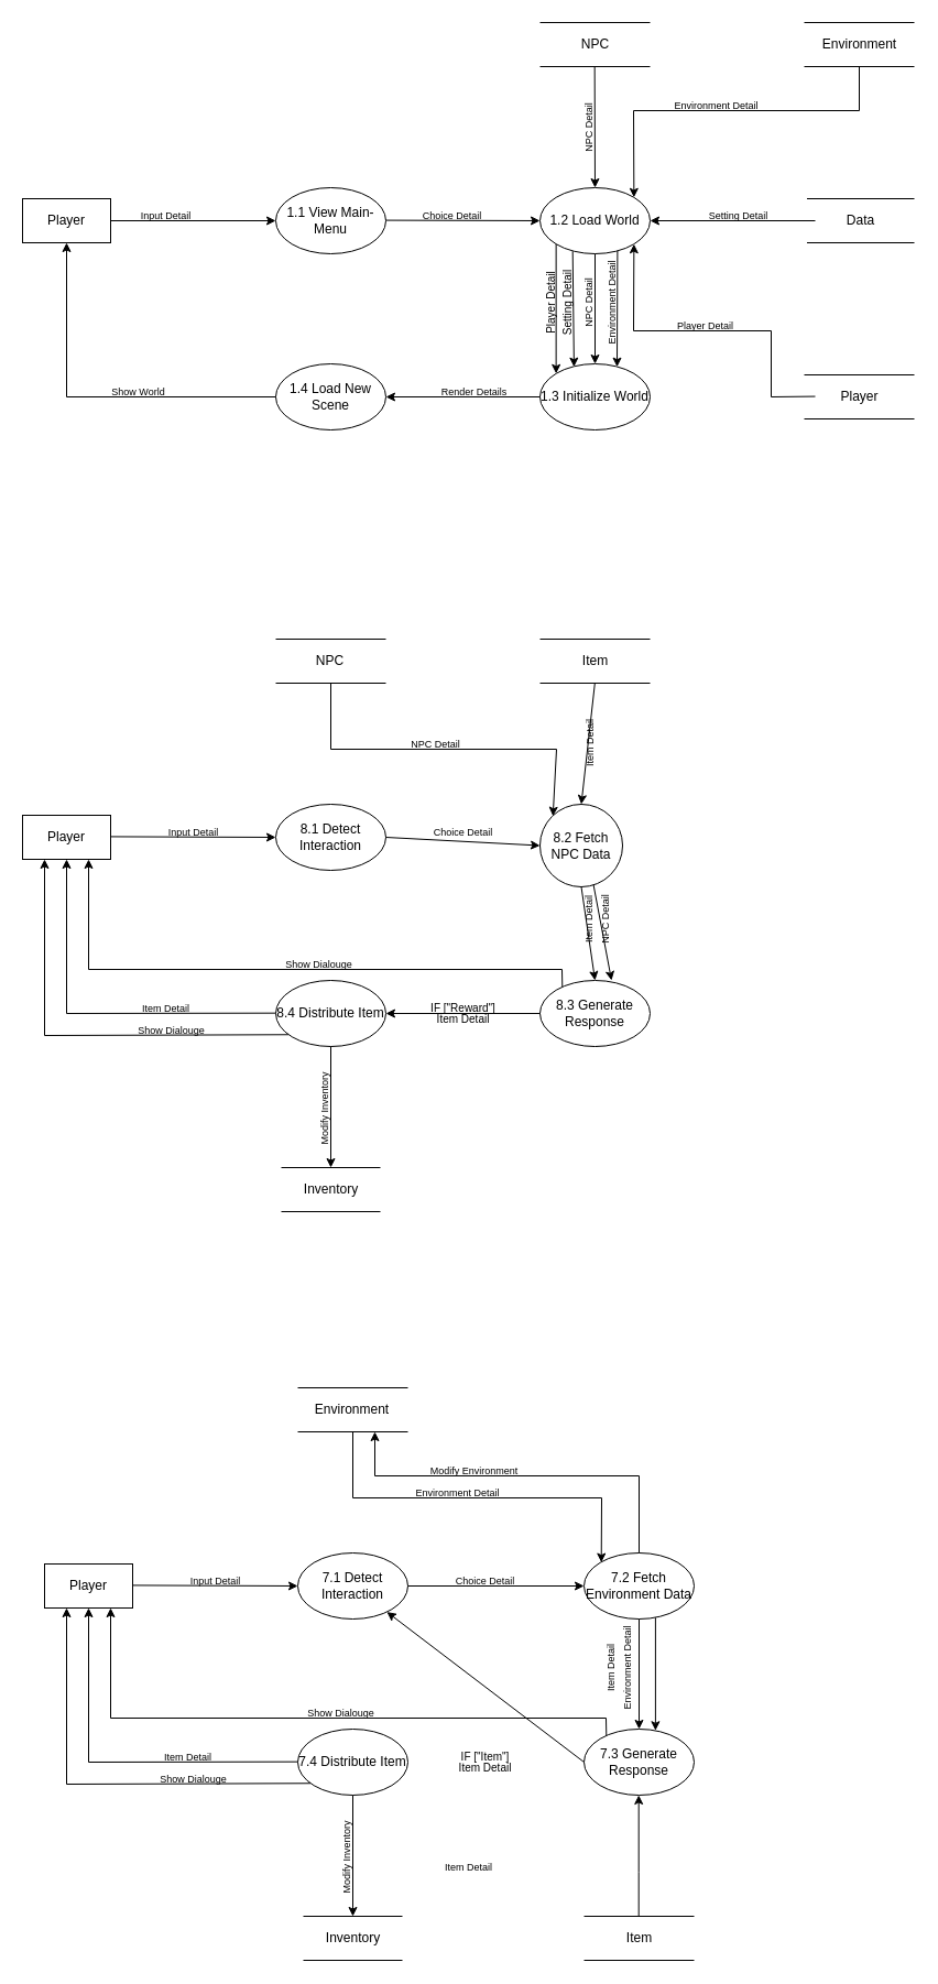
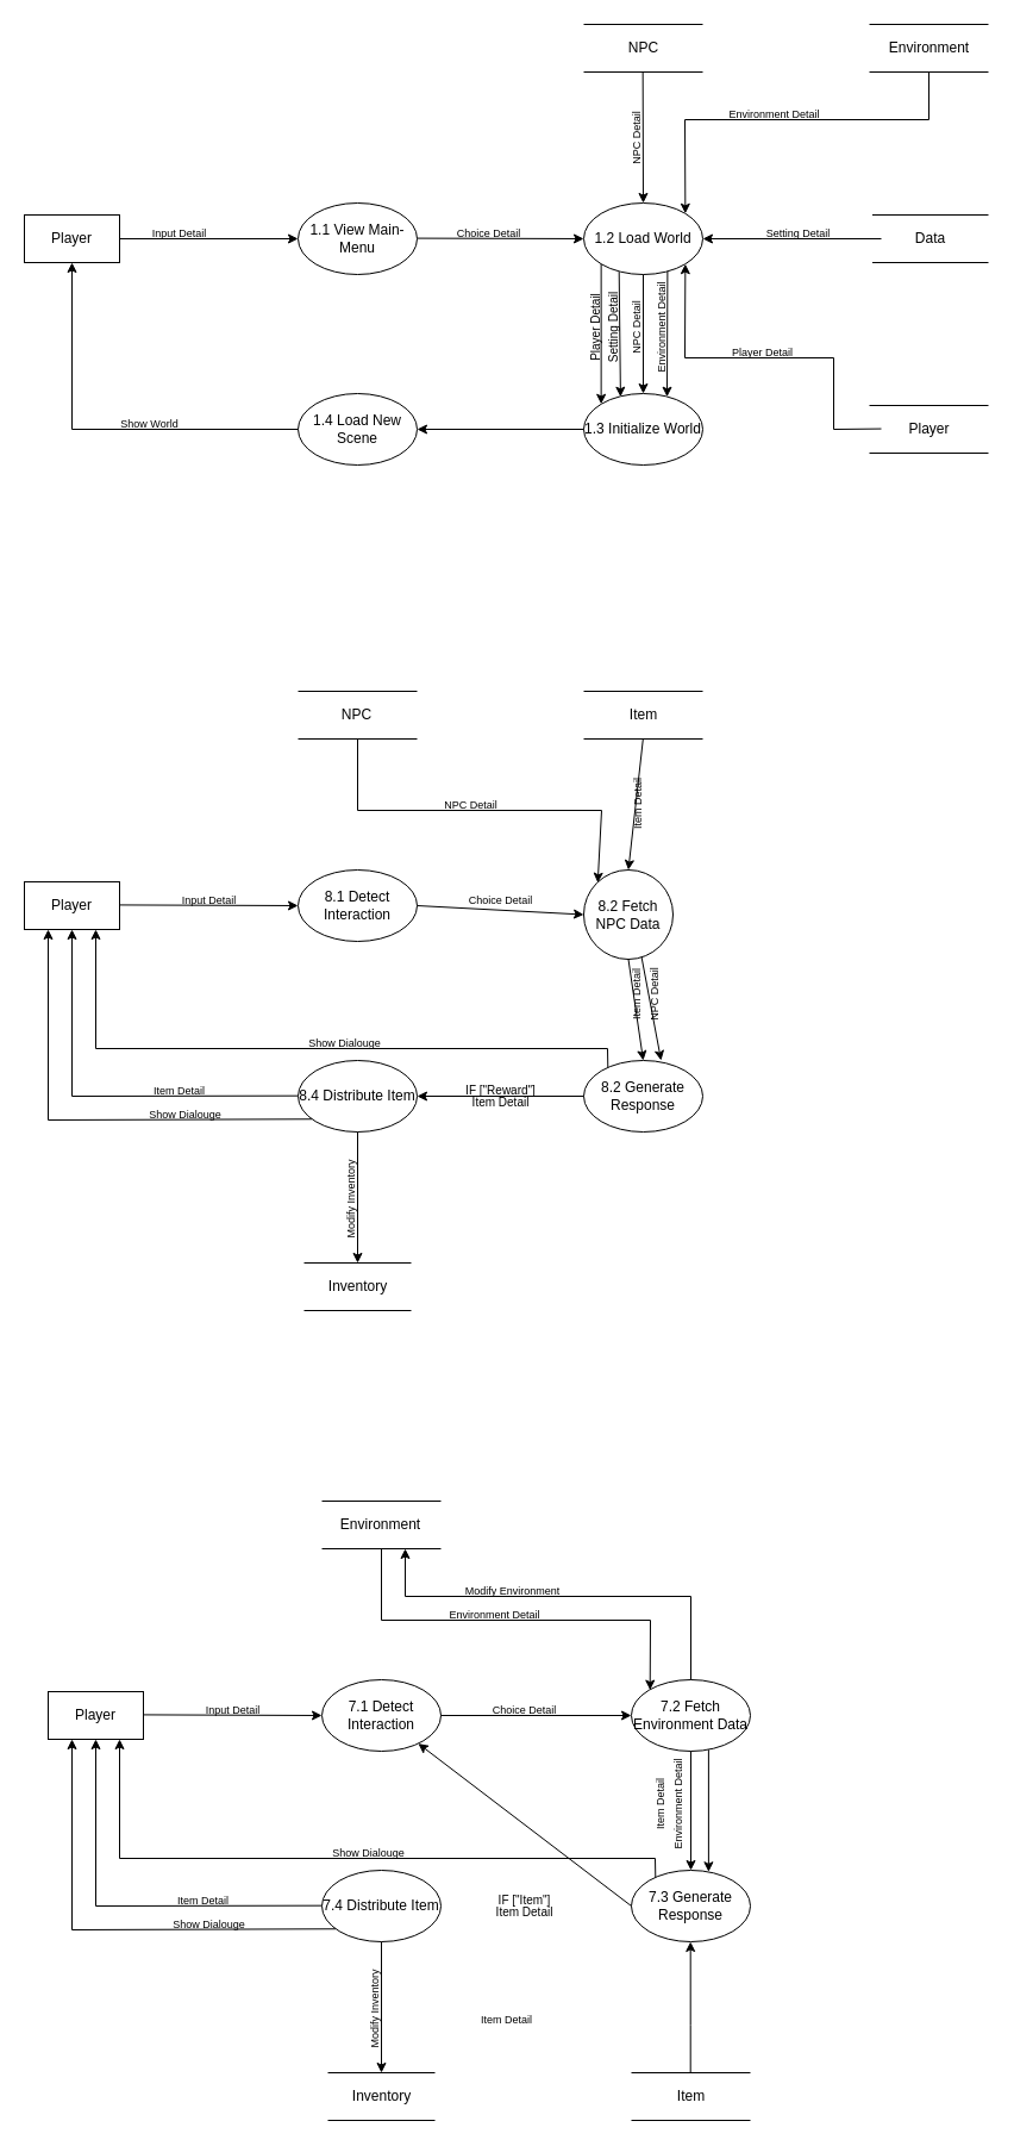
- <mxCell id="55" value="&lt;font style=&quot;font-size: 9px;&quot;&gt;Render Details&lt;/font&gt;" style="text;html=1;align=center;verticalAlign=middle;resizable=0;points=[];autosize=1;strokeColor=none;fillColor=none;" vertex="1" parent="1"><mxGeometry x="390" y="340" width="80" height="30" as="geometry" /></mxCell>
- <mxCell id="13" value="8.3 Generate Response" style="ellipse;whiteSpace=wrap;html=1;" vertex="1" parent="1"><mxGeometry x="490" y="890" width="100" height="60" as="geometry" /></mxCell>
+ <mxCell id="13" value="8.2 Generate Response" style="ellipse;whiteSpace=wrap;html=1;" vertex="1" parent="1"><mxGeometry x="490" y="890" width="100" height="60" as="geometry" /></mxCell>
